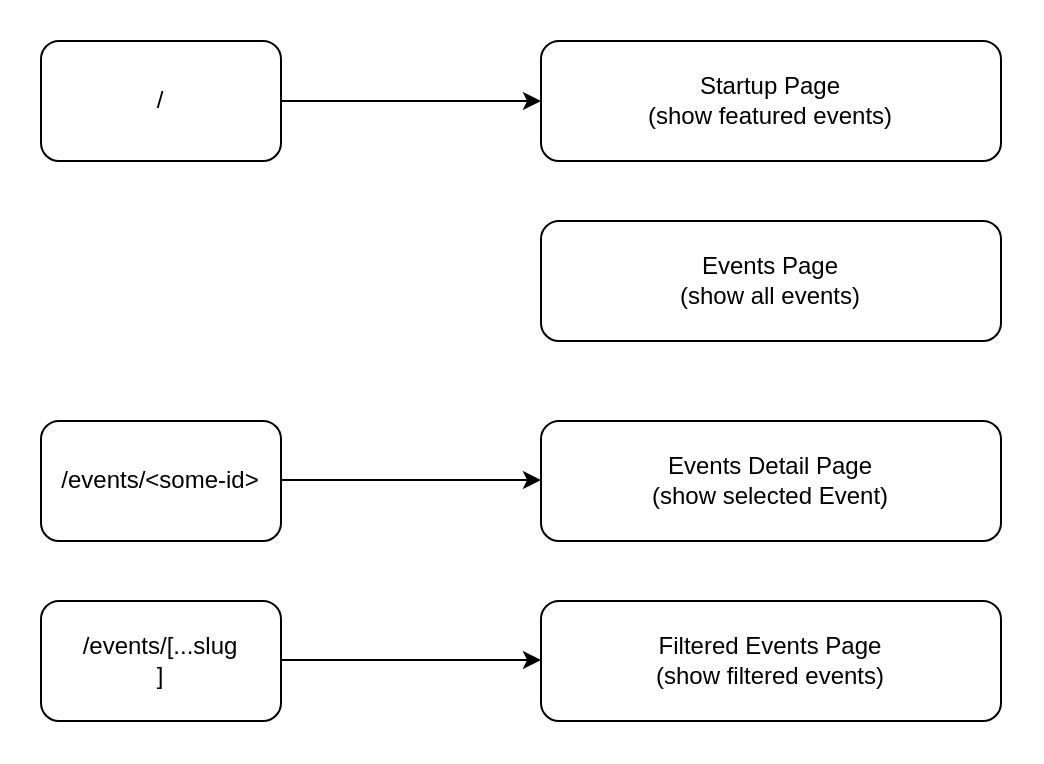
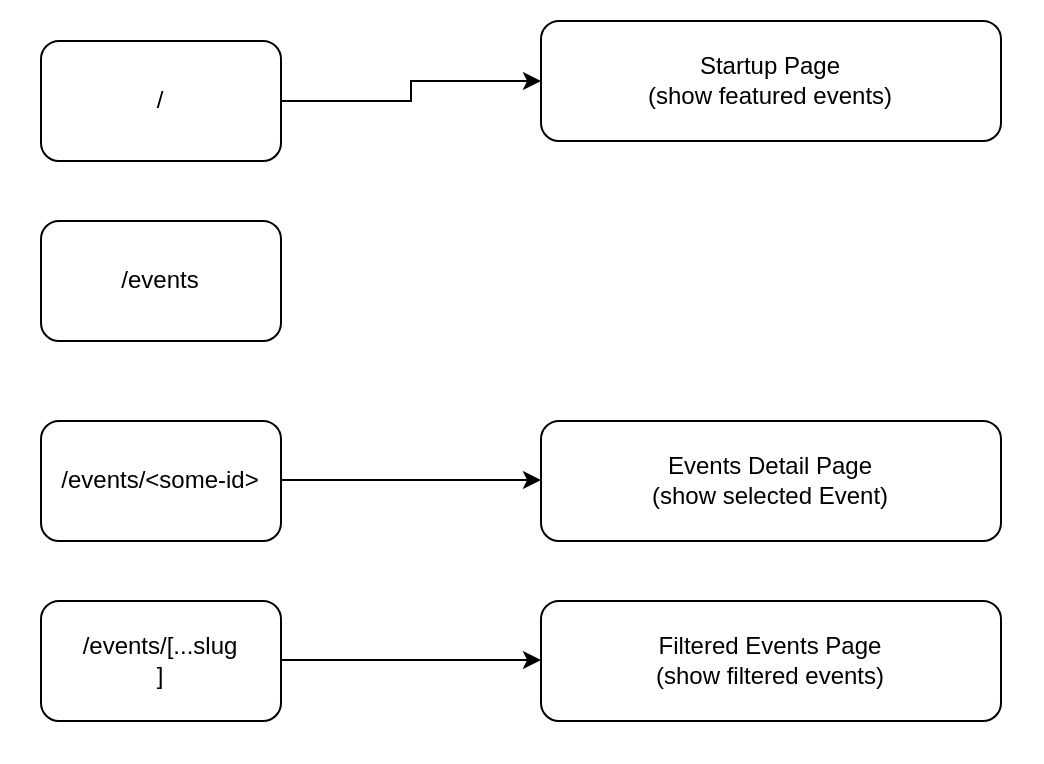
- <mxCell id="7" value="Startup Page&lt;br&gt;(show featured events)" style="rounded=1;whiteSpace=wrap;html=1;" vertex="1" parent="1"><mxGeometry x="270" y="20" width="230" height="60" as="geometry" /></mxCell>
+ <mxCell id="7" value="Startup Page&lt;br&gt;(show featured events)" style="rounded=1;whiteSpace=wrap;html=1;" vertex="1" parent="1"><mxGeometry x="270" y="10" width="230" height="60" as="geometry" /></mxCell>
+ <mxCell id="4" value="/events" style="rounded=1;whiteSpace=wrap;html=1;" vertex="1" parent="1"><mxGeometry x="20" y="110" width="120" height="60" as="geometry" /></mxCell>
- <mxCell id="8" value="Events Page&lt;br&gt;(show all events)" style="rounded=1;whiteSpace=wrap;html=1;" vertex="1" parent="1"><mxGeometry x="270" y="110" width="230" height="60" as="geometry" /></mxCell>
